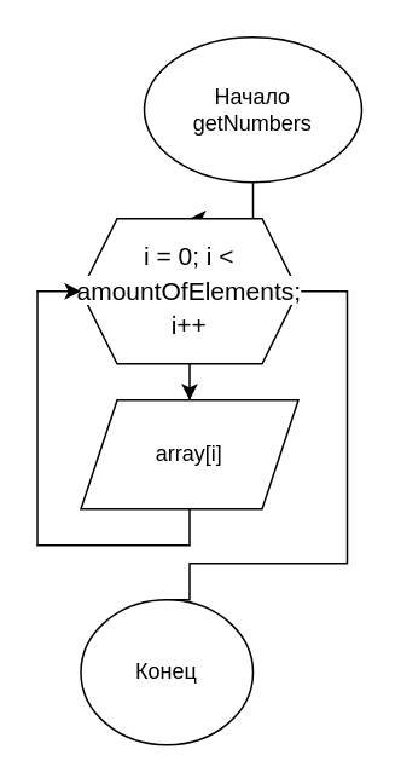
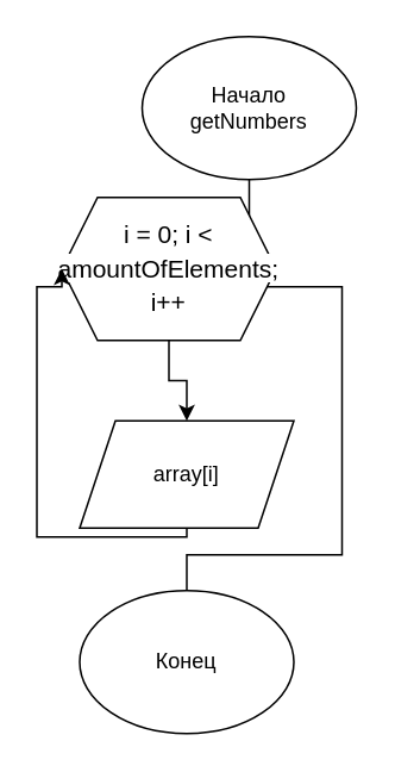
- <mxCell id="6" value="&lt;div style=&quot;font-size: 14px; line-height: 19px;&quot;&gt;&lt;span style=&quot;background-color: rgb(255, 255, 255);&quot;&gt;i = 0; i &amp;lt; amountOfElements; i++&lt;/span&gt;&lt;/div&gt;" style="shape=hexagon;perimeter=hexagonPerimeter2;whiteSpace=wrap;html=1;fixedSize=1;" vertex="1" parent="1"><mxGeometry x="44" y="120" width="120" height="80" as="geometry" /></mxCell>
+ <mxCell id="6" value="&lt;div style=&quot;font-size: 14px; line-height: 19px;&quot;&gt;&lt;span style=&quot;background-color: rgb(255, 255, 255);&quot;&gt;i = 0; i &amp;lt; amountOfElements; i++&lt;/span&gt;&lt;/div&gt;" style="shape=hexagon;perimeter=hexagonPerimeter2;whiteSpace=wrap;html=1;fixedSize=1;" vertex="1" parent="1"><mxGeometry x="34" y="110" width="120" height="80" as="geometry" /></mxCell>
- <mxCell id="8" value="array[i]" style="shape=parallelogram;perimeter=parallelogramPerimeter;whiteSpace=wrap;html=1;fixedSize=1;" vertex="1" parent="1"><mxGeometry x="44" y="220" width="120" height="60" as="geometry" /></mxCell>
+ <mxCell id="8" value="array[i]" style="shape=parallelogram;perimeter=parallelogramPerimeter;whiteSpace=wrap;html=1;fixedSize=1;" vertex="1" parent="1"><mxGeometry x="44" y="235" width="120" height="60" as="geometry" /></mxCell>
- <mxCell id="9" value="Конец" style="ellipse;whiteSpace=wrap;html=1;" vertex="1" parent="1"><mxGeometry x="44" y="330" width="95" height="80" as="geometry" /></mxCell>
+ <mxCell id="9" value="Конец" style="ellipse;whiteSpace=wrap;html=1;" vertex="1" parent="1"><mxGeometry x="44" y="330" width="120" height="80" as="geometry" /></mxCell>
